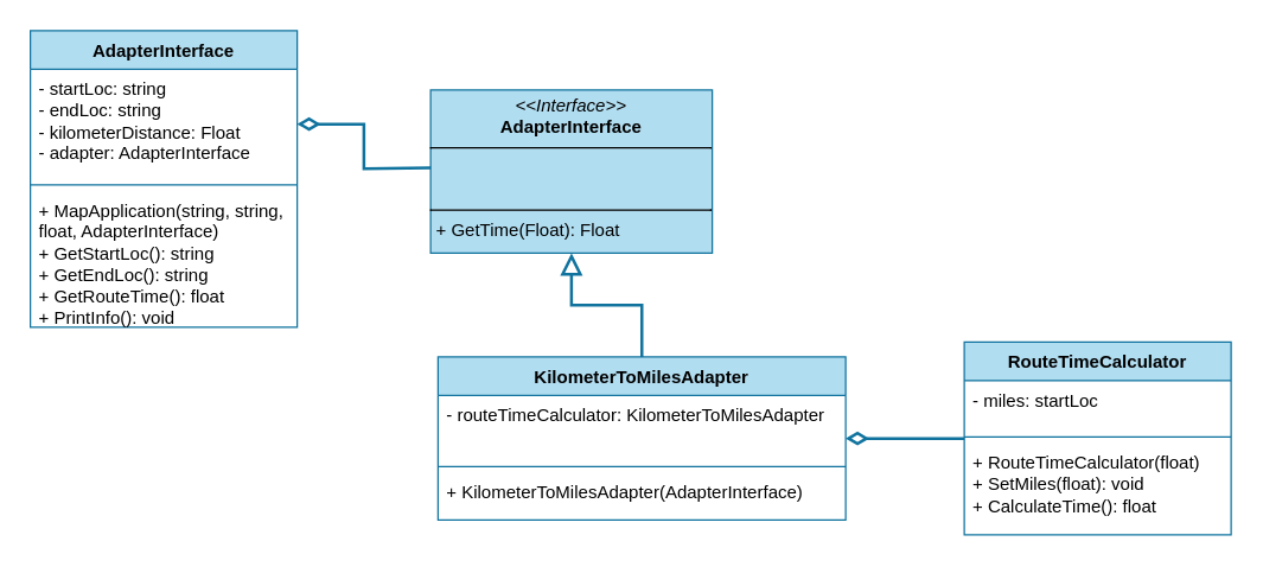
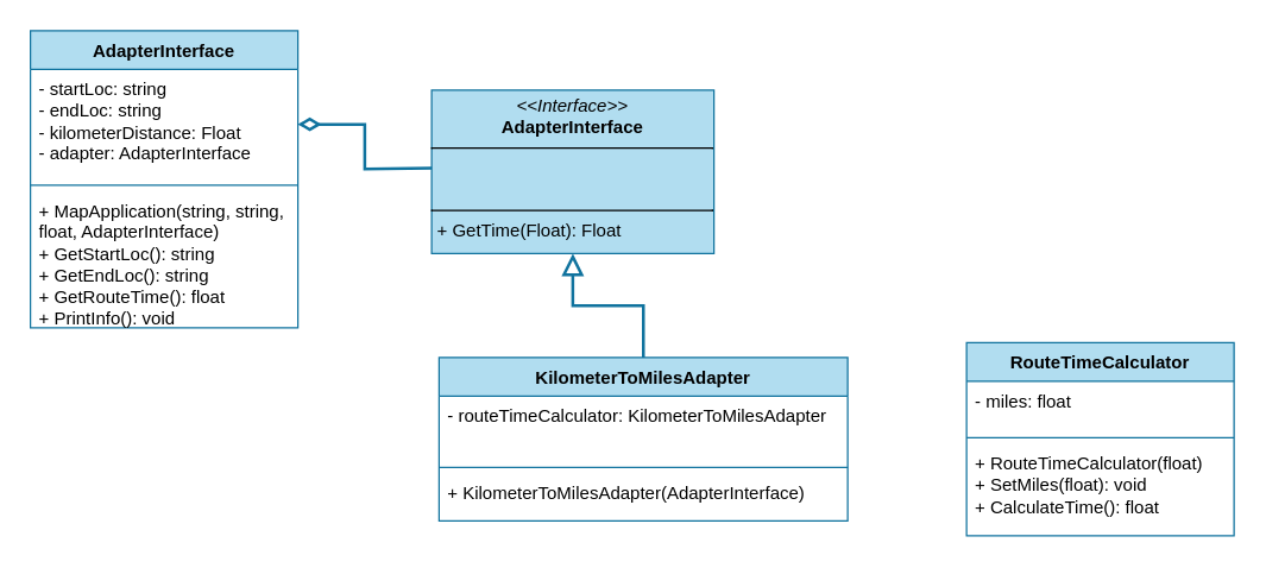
- <mxCell id="14" value="- miles: startLoc" style="text;strokeColor=none;fillColor=none;align=left;verticalAlign=top;spacingLeft=4;spacingRight=4;overflow=hidden;rotatable=0;points=[[0,0.5],[1,0.5]];portConstraint=eastwest;whiteSpace=wrap;html=1;" vertex="1" parent="13"><mxGeometry y="26" width="180" height="34" as="geometry" /></mxCell>
+ <mxCell id="14" value="- miles: float" style="text;strokeColor=none;fillColor=none;align=left;verticalAlign=top;spacingLeft=4;spacingRight=4;overflow=hidden;rotatable=0;points=[[0,0.5],[1,0.5]];portConstraint=eastwest;whiteSpace=wrap;html=1;" vertex="1" parent="13"><mxGeometry y="26" width="180" height="34" as="geometry" /></mxCell>
- <mxCell id="17" style="edgeStyle=orthogonalEdgeStyle;rounded=0;orthogonalLoop=1;jettySize=auto;html=1;endSize=10;fillColor=#b1ddf0;strokeColor=#10739e;endArrow=diamondThin;endFill=0;strokeWidth=2;targetPerimeterSpacing=0;" edge="1" parent="1" source="13" target="9"><mxGeometry relative="1" as="geometry"><mxPoint x="300" y="122.514" as="sourcePoint" /><mxPoint x="210" y="93" as="targetPoint" /></mxGeometry></mxCell>
